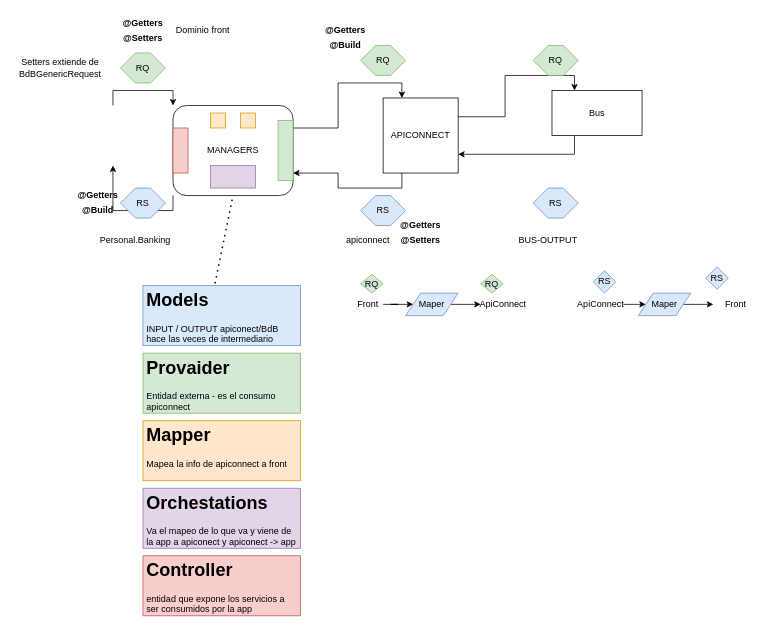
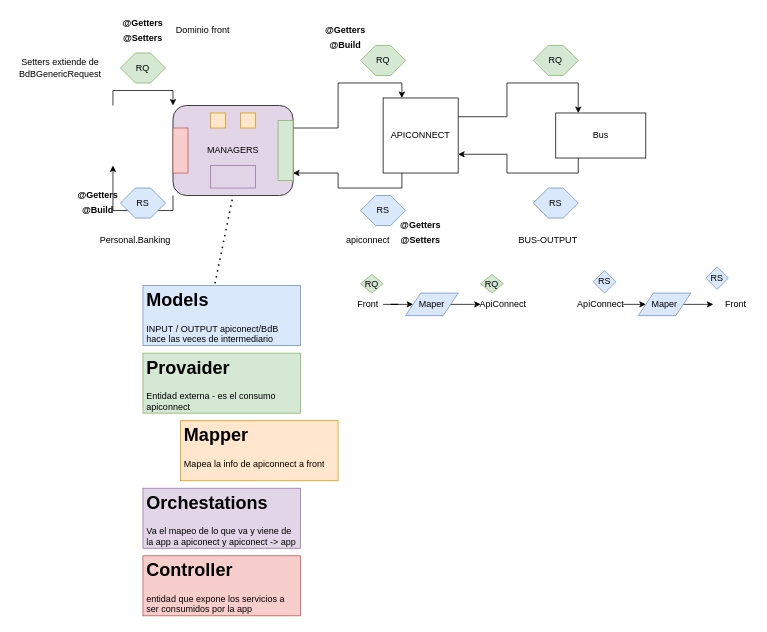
- <mxCell id="16" value="Bus" style="rounded=0;whiteSpace=wrap;html=1;" vertex="1" parent="1"><mxGeometry x="735" y="120" width="120" height="60" as="geometry" /></mxCell>
+ <mxCell id="16" value="Bus" style="rounded=0;whiteSpace=wrap;html=1;" vertex="1" parent="1"><mxGeometry x="740" y="150" width="120" height="60" as="geometry" /></mxCell>
- <mxCell id="7" value="MANAGERS" style="rounded=1;whiteSpace=wrap;html=1;" vertex="1" parent="1"><mxGeometry x="230" y="140" width="160" height="120" as="geometry" /></mxCell>
+ <mxCell id="7" value="MANAGERS" style="rounded=1;whiteSpace=wrap;html=1;fillColor=#e1d5e7;" vertex="1" parent="1"><mxGeometry x="230" y="140" width="160" height="120" as="geometry" /></mxCell>
- <mxCell id="23" value="&lt;h1&gt;Mapper&lt;br&gt;&lt;/h1&gt;&lt;p&gt;Mapea la info de apiconnect a front&lt;br&gt;&lt;/p&gt;" style="text;html=1;strokeColor=#d79b00;fillColor=#ffe6cc;spacing=5;spacingTop=-20;whiteSpace=wrap;overflow=hidden;rounded=0;" vertex="1" parent="1"><mxGeometry x="190" y="560" width="210" height="80" as="geometry" /></mxCell>
+ <mxCell id="23" value="&lt;h1&gt;Mapper&lt;br&gt;&lt;/h1&gt;&lt;p&gt;Mapea la info de apiconnect a front&lt;br&gt;&lt;/p&gt;" style="text;html=1;strokeColor=#d79b00;fillColor=#ffe6cc;spacing=5;spacingTop=-20;whiteSpace=wrap;overflow=hidden;rounded=0;" vertex="1" parent="1"><mxGeometry x="240" y="560" width="210" height="80" as="geometry" /></mxCell>
